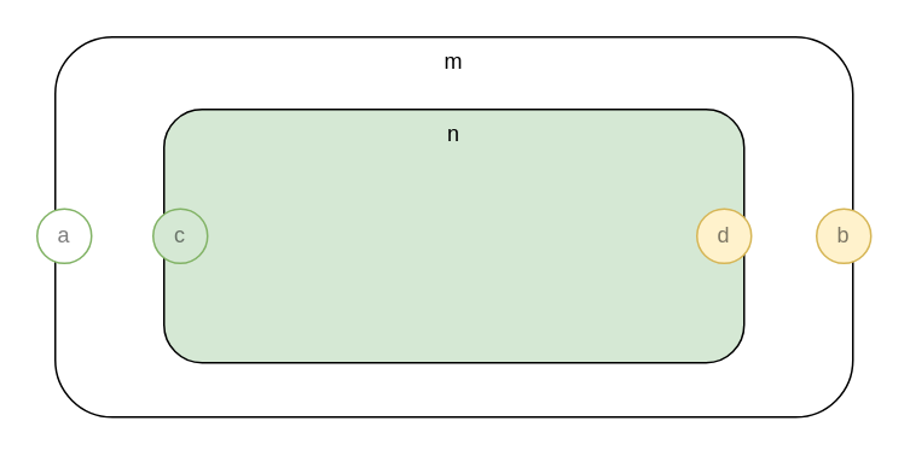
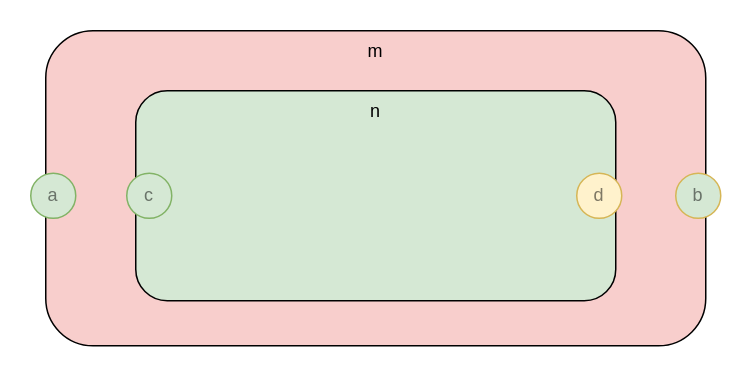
- <mxCell id="2" value="m" style="rounded=1;whiteSpace=wrap;html=1;verticalAlign=top;" vertex="1" parent="1"><mxGeometry x="30" y="20" width="440" height="210" as="geometry" /></mxCell>
+ <mxCell id="2" value="m" style="rounded=1;whiteSpace=wrap;html=1;verticalAlign=top;fillColor=#f8cecc;" vertex="1" parent="1"><mxGeometry x="30" y="20" width="440" height="210" as="geometry" /></mxCell>
- <mxCell id="5" value="a" style="ellipse;whiteSpace=wrap;html=1;aspect=fixed;fillColor=#ffffff;align=center;strokeColor=#82b366;textOpacity=50;" vertex="1" parent="1"><mxGeometry x="20" y="115" width="30" height="30" as="geometry" /></mxCell>
+ <mxCell id="5" value="a" style="ellipse;whiteSpace=wrap;html=1;aspect=fixed;fillColor=#d5e8d4;align=center;strokeColor=#82b366;textOpacity=50;" vertex="1" parent="1"><mxGeometry x="20" y="115" width="30" height="30" as="geometry" /></mxCell>
- <mxCell id="4" value="b" style="ellipse;whiteSpace=wrap;html=1;aspect=fixed;fillColor=#fff2cc;align=center;strokeColor=#d6b656;textOpacity=50;" vertex="1" parent="1"><mxGeometry x="450" y="115" width="30" height="30" as="geometry" /></mxCell>
+ <mxCell id="4" value="b" style="ellipse;whiteSpace=wrap;html=1;aspect=fixed;fillColor=#d5e8d4;align=center;strokeColor=#d6b656;textOpacity=50;" vertex="1" parent="1"><mxGeometry x="450" y="115" width="30" height="30" as="geometry" /></mxCell>
